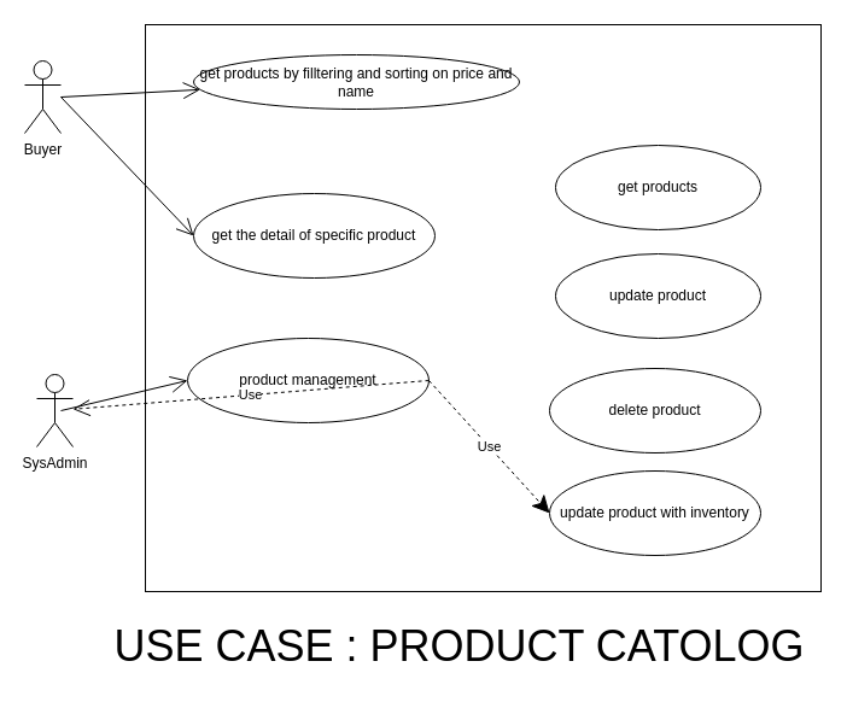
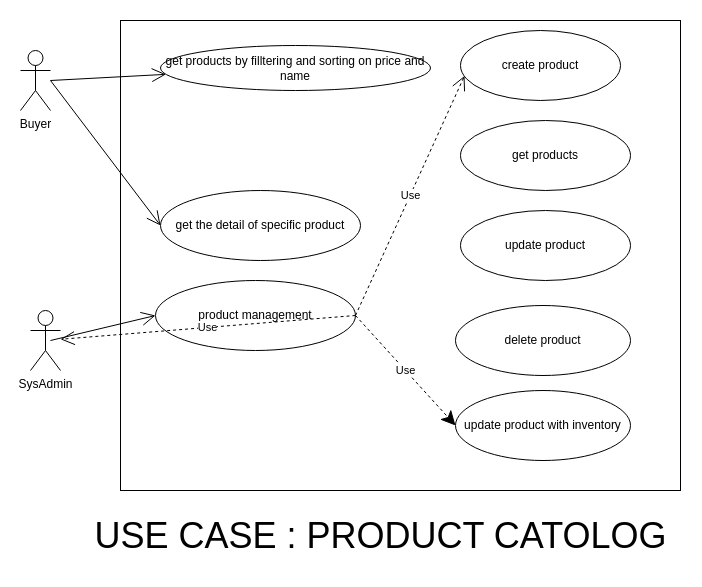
+ <mxCell id="6" value="create product" style="ellipse;whiteSpace=wrap;html=1;" vertex="1" parent="1"><mxGeometry x="460" y="30" width="160" height="70" as="geometry" /></mxCell>
+ <mxCell id="16" value="Use" style="endArrow=open;endSize=12;dashed=1;html=1;rounded=0;exitX=1;exitY=0.5;exitDx=0;exitDy=0;entryX=0.025;entryY=0.648;entryDx=0;entryDy=0;entryPerimeter=0;" edge="1" parent="1" source="9" target="6"><mxGeometry width="160" relative="1" as="geometry"><mxPoint x="310" y="140" as="sourcePoint" /><mxPoint x="470" y="140" as="targetPoint" /></mxGeometry></mxCell>
- <mxCell id="7" value="get the detail of specific product" style="ellipse;whiteSpace=wrap;html=1;" vertex="1" parent="1"><mxGeometry x="160" y="160" width="200" height="70" as="geometry" /></mxCell>
+ <mxCell id="7" value="get the detail of specific product" style="ellipse;whiteSpace=wrap;html=1;" vertex="1" parent="1"><mxGeometry x="160" y="190" width="200" height="70" as="geometry" /></mxCell>
